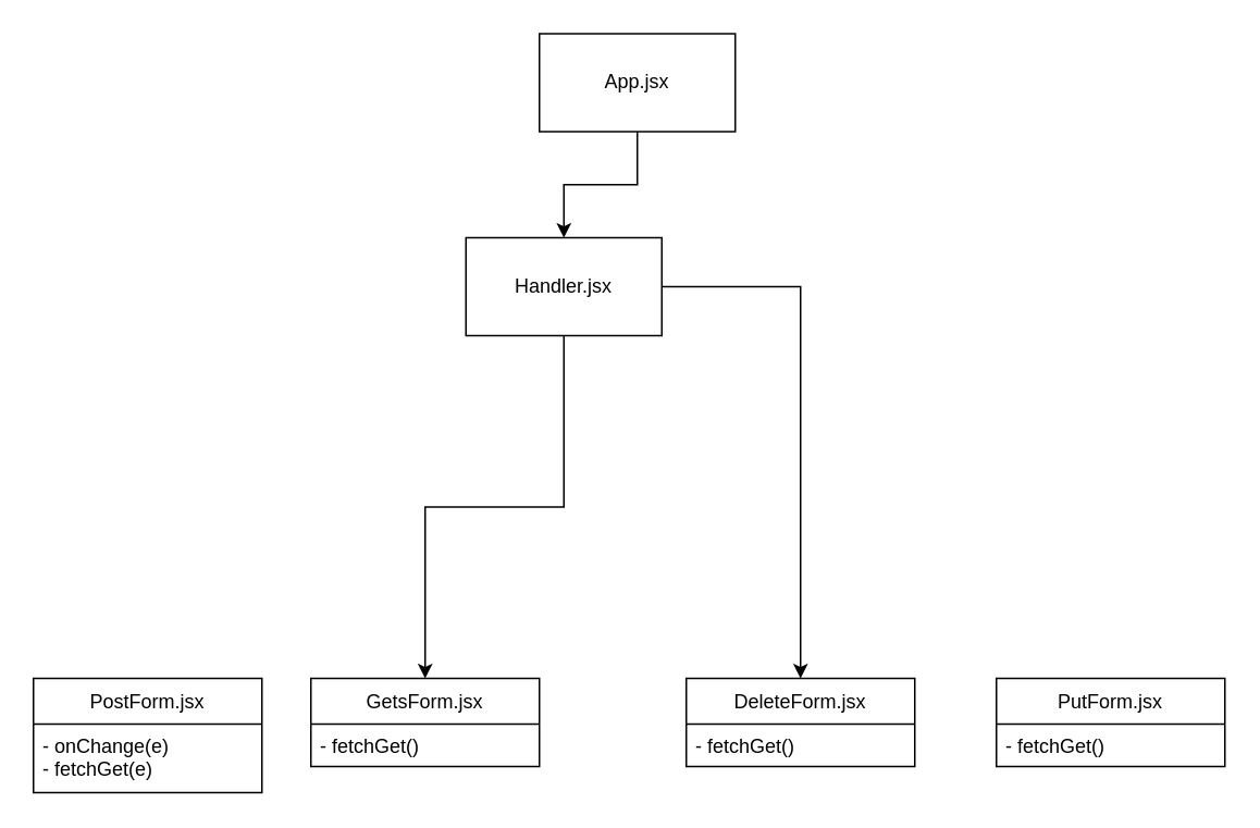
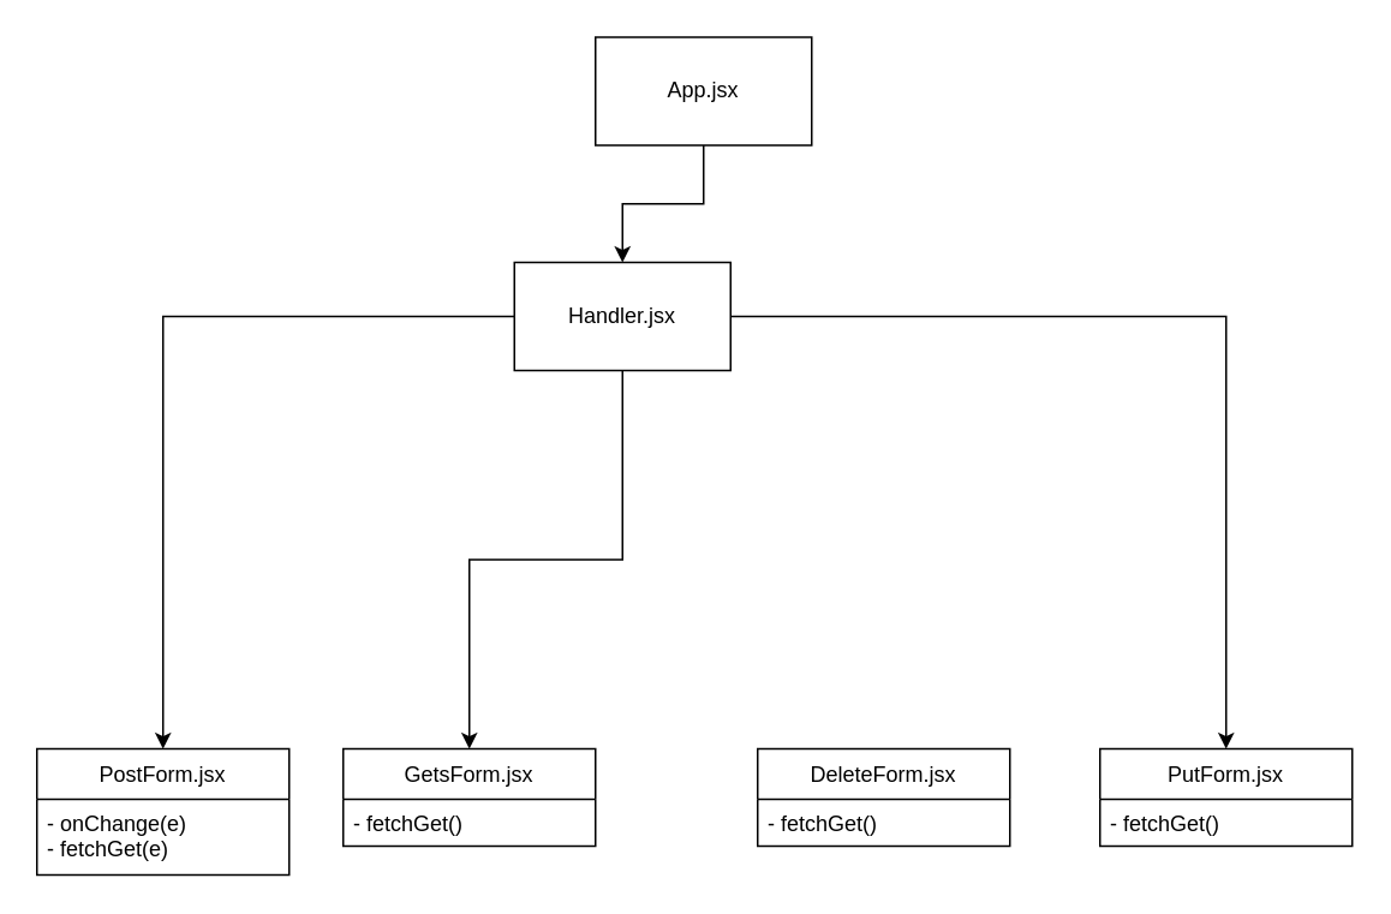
+ <mxCell id="4" value="" style="edgeStyle=orthogonalEdgeStyle;rounded=0;orthogonalLoop=1;jettySize=auto;html=1;entryX=0.5;entryY=0;entryDx=0;entryDy=0;" edge="1" parent="1" source="8" target="11"><mxGeometry relative="1" as="geometry"><mxPoint x="380" y="285" as="targetPoint" /></mxGeometry></mxCell>
+ <mxCell id="7" value="" style="edgeStyle=orthogonalEdgeStyle;rounded=0;orthogonalLoop=1;jettySize=auto;html=1;" edge="1" parent="1" source="8" target="15"><mxGeometry relative="1" as="geometry"><mxPoint x="680" y="420" as="targetPoint" /></mxGeometry></mxCell>
- <mxCell id="6" value="" style="edgeStyle=orthogonalEdgeStyle;rounded=0;orthogonalLoop=1;jettySize=auto;html=1;entryX=0.5;entryY=0;entryDx=0;entryDy=0;" edge="1" parent="1" source="8" target="13"><mxGeometry relative="1" as="geometry"><mxPoint x="490" y="412" as="targetPoint" /></mxGeometry></mxCell>
